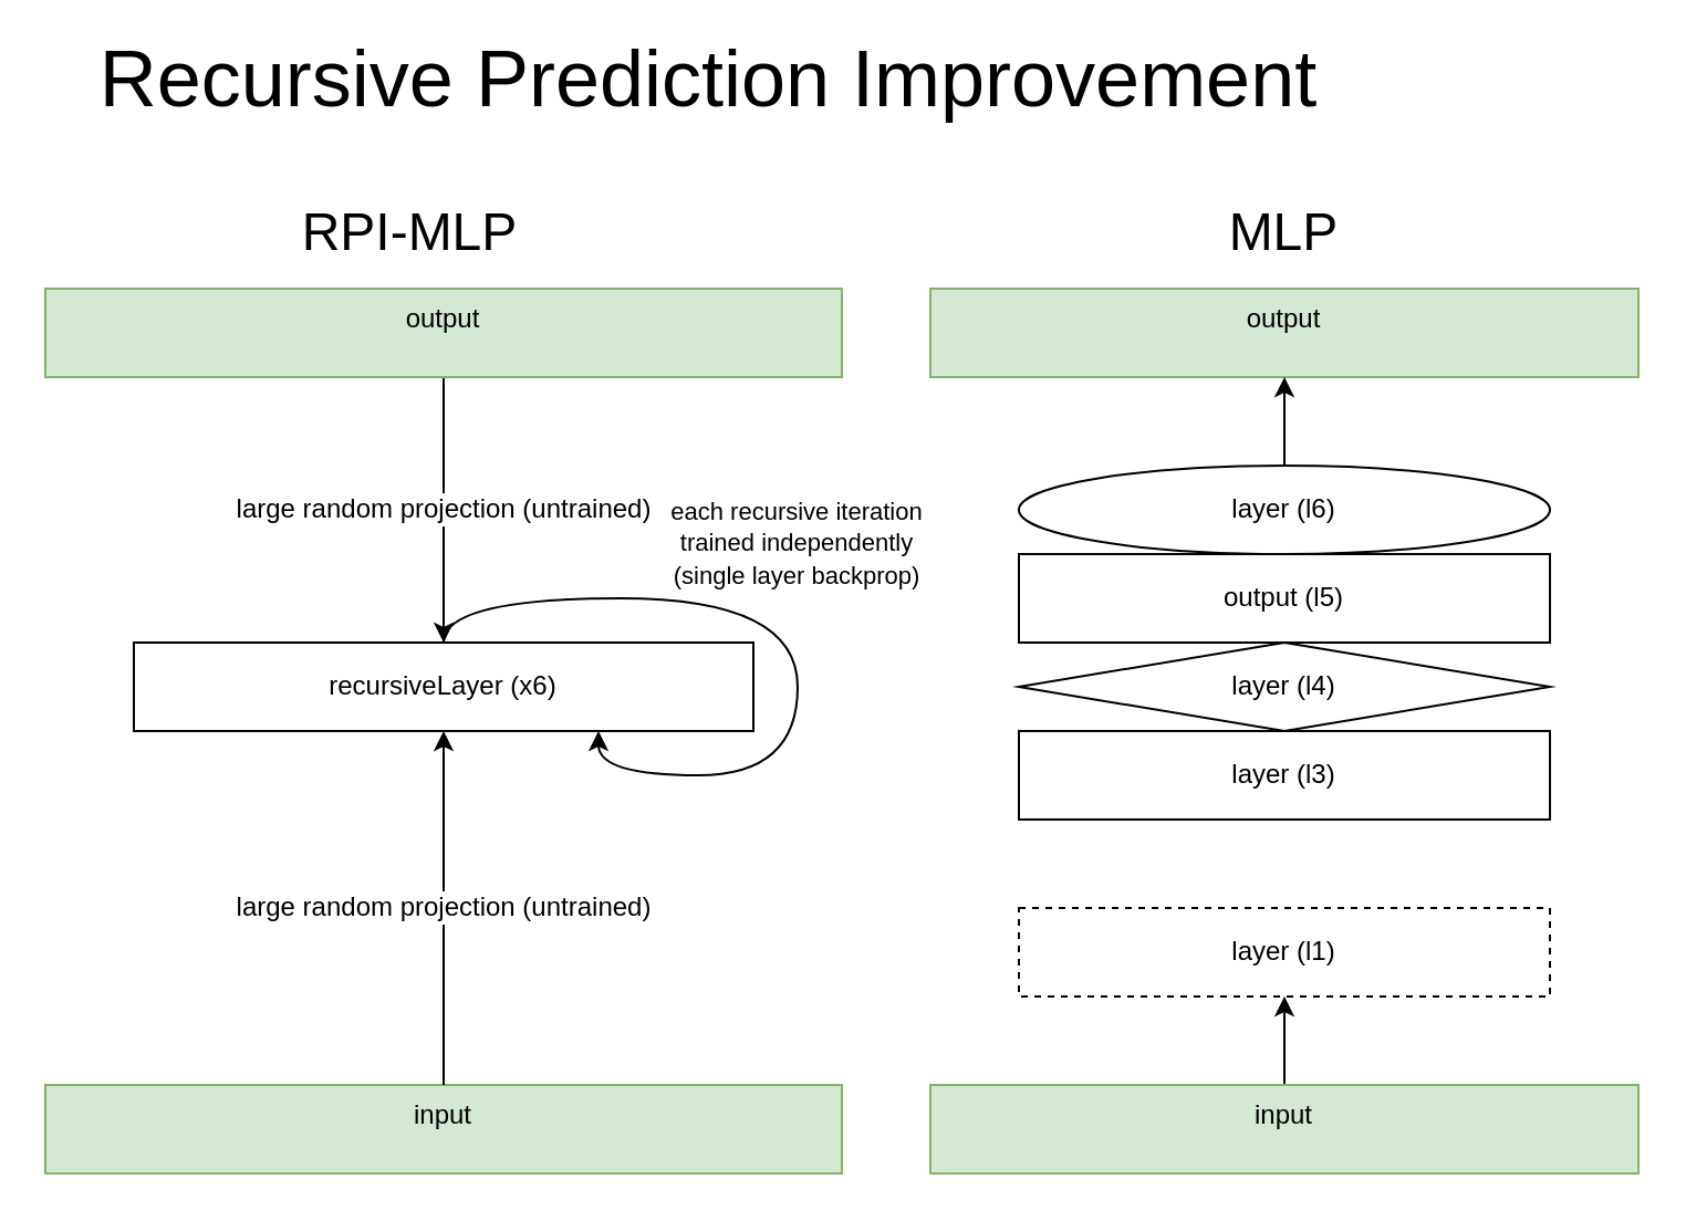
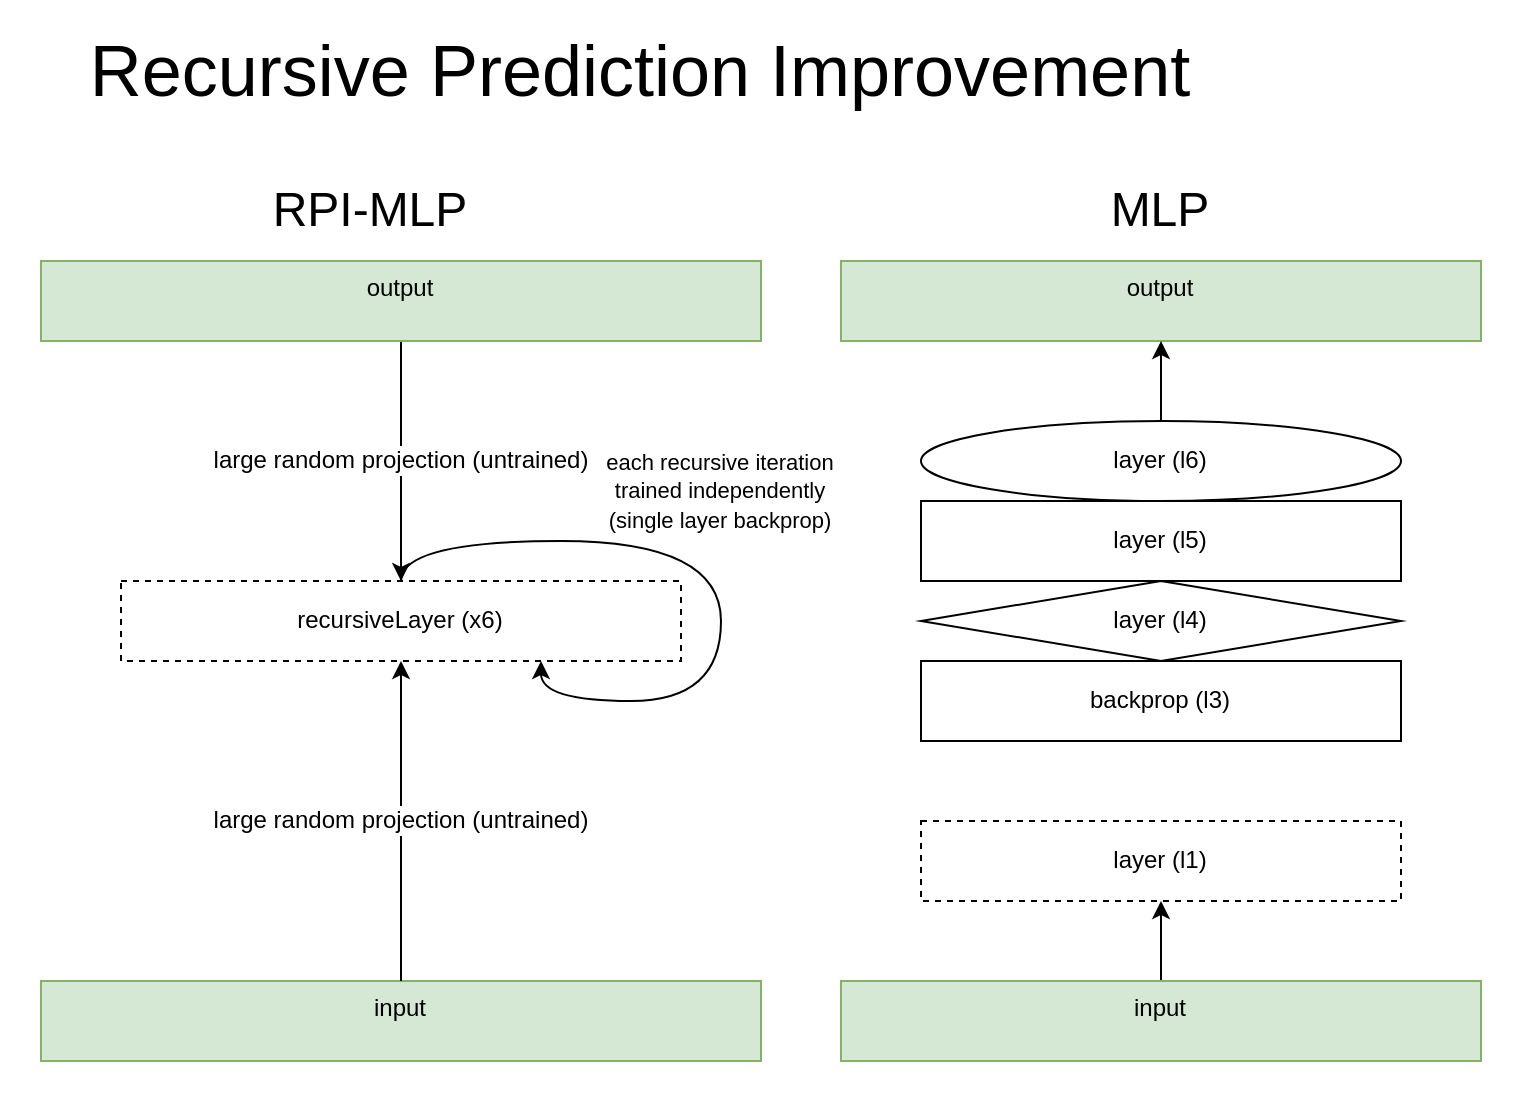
- <mxCell id="15" value="output (l5)" style="rounded=0;whiteSpace=wrap;html=1;" parent="1" vertex="1"><mxGeometry x="460" y="250" width="240" height="40" as="geometry" /></mxCell>
+ <mxCell id="15" value="layer (l5)" style="rounded=0;whiteSpace=wrap;html=1;" parent="1" vertex="1"><mxGeometry x="460" y="250" width="240" height="40" as="geometry" /></mxCell>
- <mxCell id="2" value="recursiveLayer (x6)" style="rounded=0;whiteSpace=wrap;html=1;" parent="1" vertex="1"><mxGeometry x="60" y="290" width="280" height="40" as="geometry" /></mxCell>
+ <mxCell id="2" value="recursiveLayer (x6)" style="rounded=0;whiteSpace=wrap;html=1;dashed=1;" parent="1" vertex="1"><mxGeometry x="60" y="290" width="280" height="40" as="geometry" /></mxCell>
- <mxCell id="8" value="layer (l3)" style="rounded=0;whiteSpace=wrap;html=1;" parent="1" vertex="1"><mxGeometry x="460" y="330" width="240" height="40" as="geometry" /></mxCell>
+ <mxCell id="8" value="backprop (l3)" style="rounded=0;whiteSpace=wrap;html=1;" parent="1" vertex="1"><mxGeometry x="460" y="330" width="240" height="40" as="geometry" /></mxCell>
